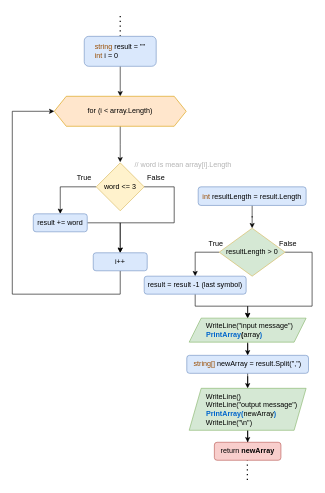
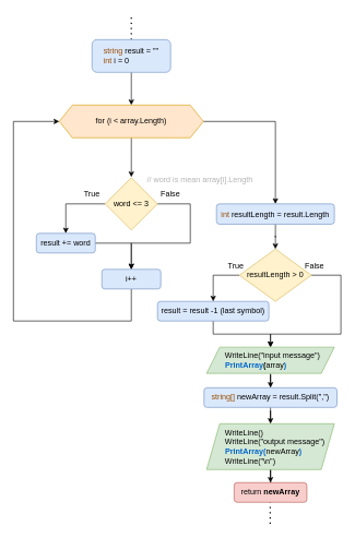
+ <mxCell id="7" style="edgeStyle=orthogonalEdgeStyle;rounded=0;orthogonalLoop=1;jettySize=auto;html=1;entryX=0.5;entryY=0;entryDx=0;entryDy=0;" edge="1" parent="1" source="8" target="20"><mxGeometry relative="1" as="geometry" /></mxCell>
- <mxCell id="23" value="resultLength &amp;gt; 0" style="rhombus;whiteSpace=wrap;html=1;fillColor=#d5e8d4;strokeColor=#d6b656;" vertex="1" parent="1"><mxGeometry x="365" y="380" width="110" height="80" as="geometry" /></mxCell>
+ <mxCell id="23" value="resultLength &amp;gt; 0" style="rhombus;whiteSpace=wrap;html=1;fillColor=#fff2cc;strokeColor=#d6b656;" vertex="1" parent="1"><mxGeometry x="365" y="380" width="110" height="80" as="geometry" /></mxCell>
- <mxCell id="13" value="i++" style="rounded=1;whiteSpace=wrap;html=1;fillColor=#dae8fc;strokeColor=#6c8ebf;" vertex="1" parent="1"><mxGeometry x="155" y="421" width="90" height="30" as="geometry" /></mxCell>
+ <mxCell id="13" value="i++" style="rounded=1;whiteSpace=wrap;html=1;fillColor=#dae8fc;strokeColor=#6c8ebf;" vertex="1" parent="1"><mxGeometry x="155" y="411" width="90" height="30" as="geometry" /></mxCell>
